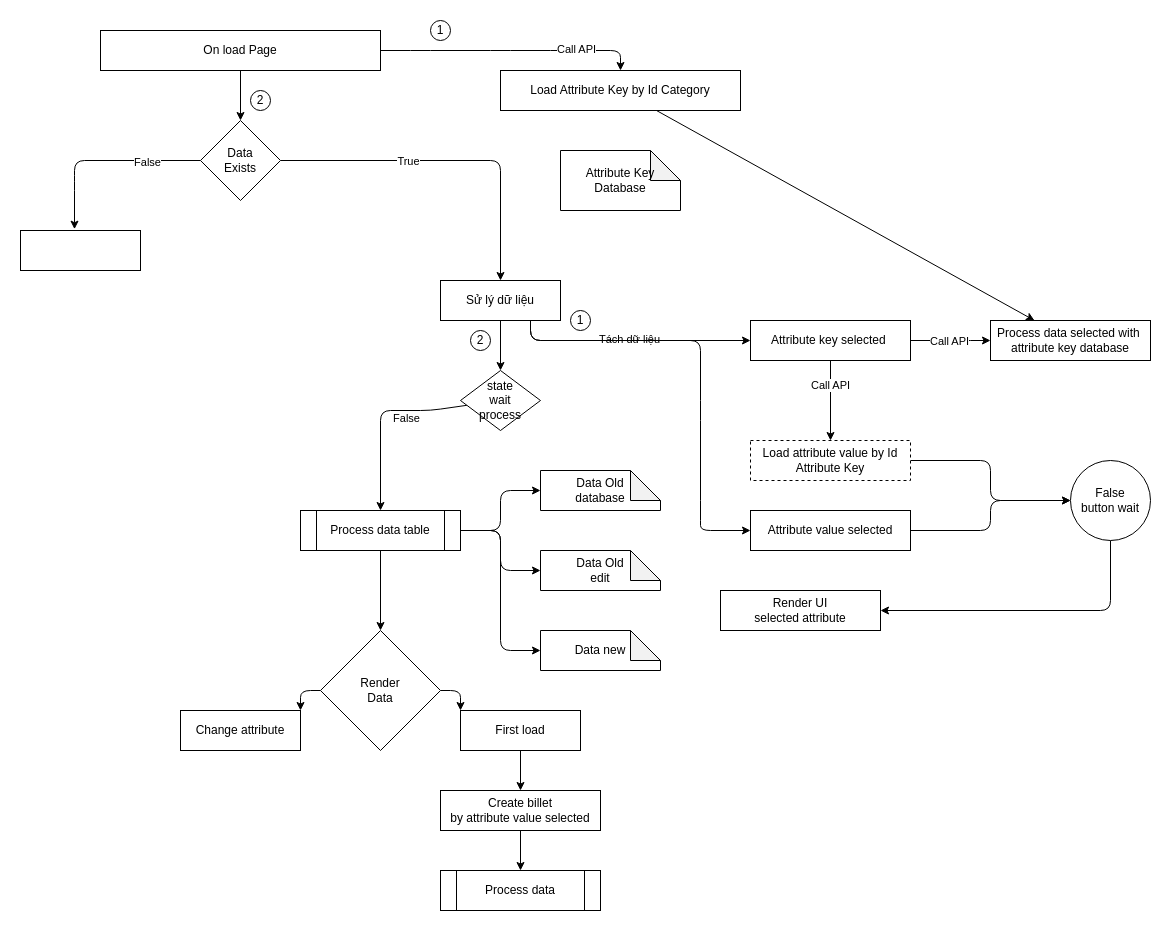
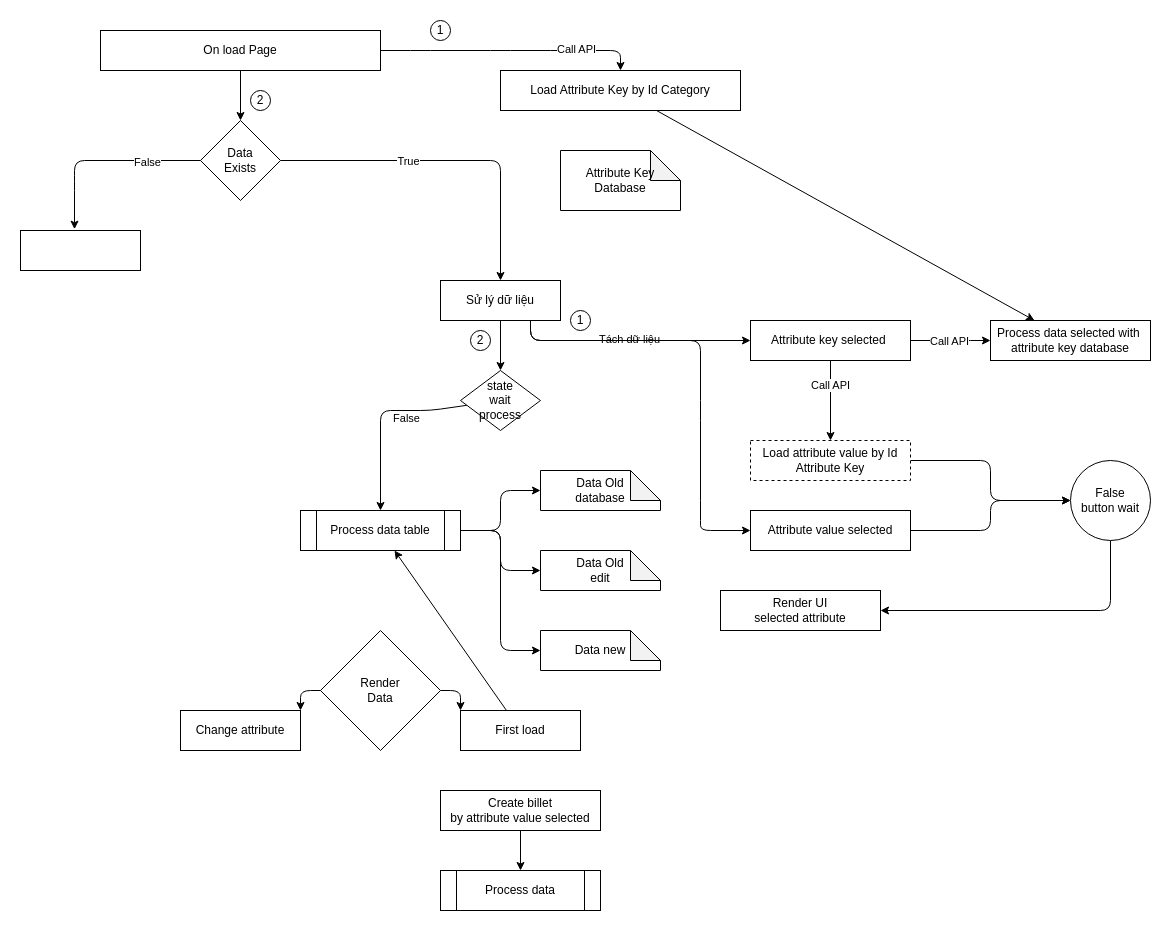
- <mxCell id="39" style="edgeStyle=none;html=1;entryX=0.5;entryY=0;entryDx=0;entryDy=0;" edge="1" parent="1" source="40" target="50"><mxGeometry relative="1" as="geometry" /></mxCell>
- <mxCell id="52" value="" style="edgeStyle=none;html=1;" edge="1" parent="1" source="53" target="55"><mxGeometry relative="1" as="geometry" /></mxCell>
+ <mxCell id="52" value="" style="edgeStyle=none;html=1;" edge="1" parent="1" source="53" target="40"><mxGeometry relative="1" as="geometry" /></mxCell>
